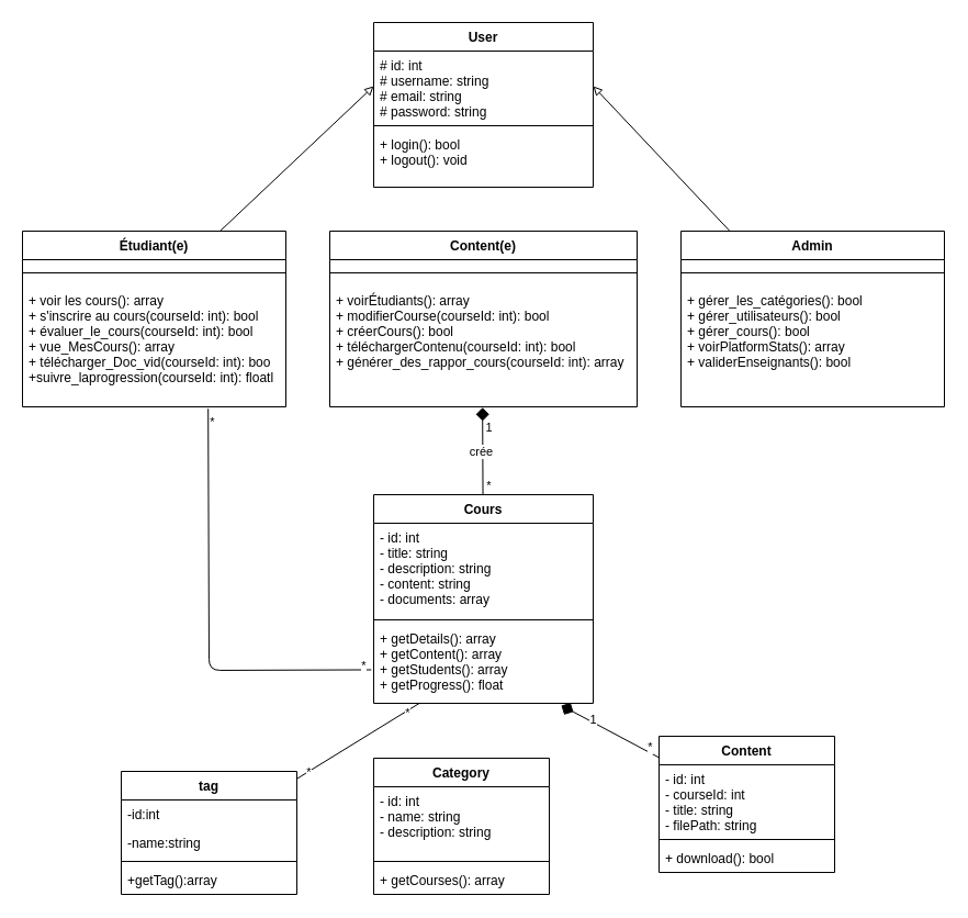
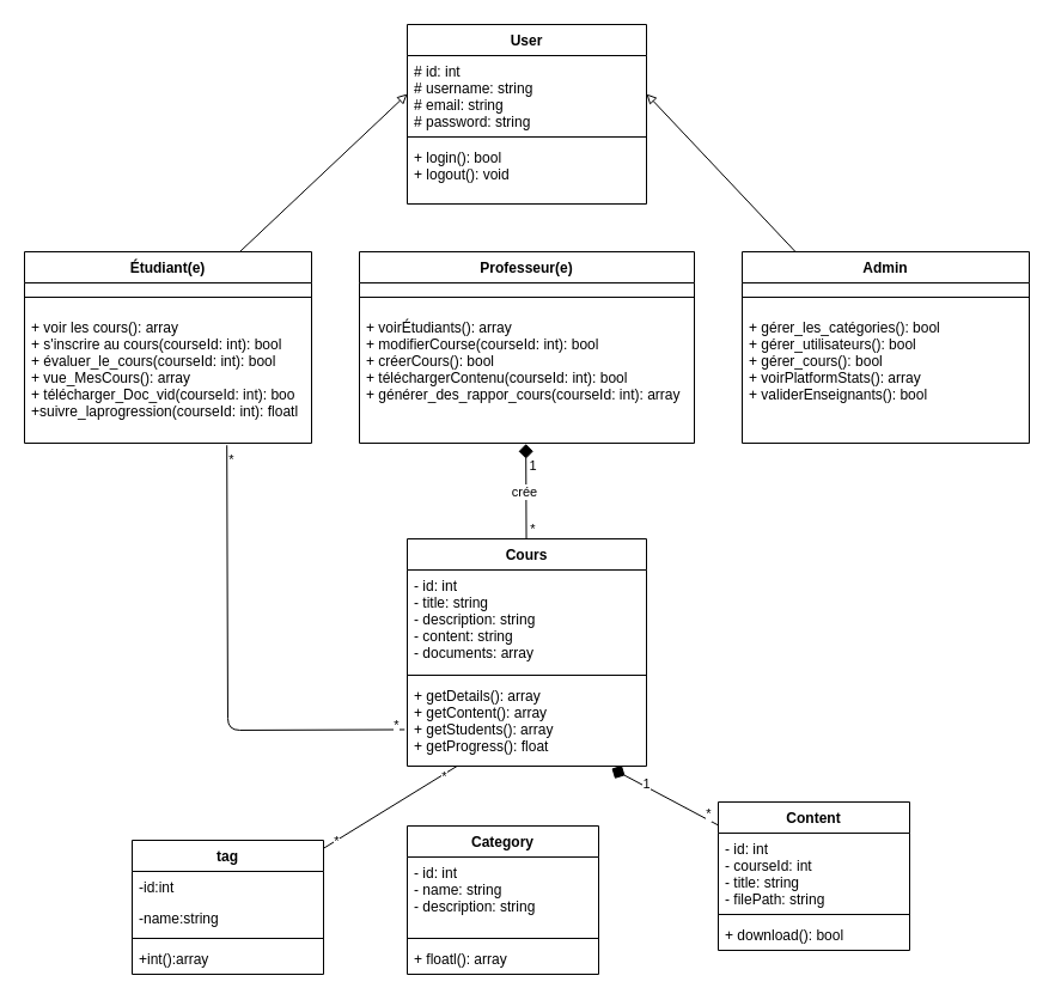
- <mxCell id="9" value="Content(e)" style="swimlane;fontStyle=1;align=center;verticalAlign=top;childLayout=stackLayout;horizontal=1;startSize=26;horizontalStack=0;resizeParent=1;resizeParentMax=0;resizeLast=0;collapsible=1;marginBottom=0;" parent="1" vertex="1"><mxGeometry x="300" y="210" width="280" height="160" as="geometry" /></mxCell>
+ <mxCell id="9" value="Professeur(e)" style="swimlane;fontStyle=1;align=center;verticalAlign=top;childLayout=stackLayout;horizontal=1;startSize=26;horizontalStack=0;resizeParent=1;resizeParentMax=0;resizeLast=0;collapsible=1;marginBottom=0;" parent="1" vertex="1"><mxGeometry x="300" y="210" width="280" height="160" as="geometry" /></mxCell>
- <mxCell id="46" value="+getTag():array" style="text;strokeColor=none;fillColor=none;align=left;verticalAlign=top;spacingLeft=4;spacingRight=4;overflow=hidden;rotatable=0;points=[[0,0.5],[1,0.5]];portConstraint=eastwest;" vertex="1" parent="42"><mxGeometry y="86" width="160" height="26" as="geometry" /></mxCell>
+ <mxCell id="46" value="+int():array" style="text;strokeColor=none;fillColor=none;align=left;verticalAlign=top;spacingLeft=4;spacingRight=4;overflow=hidden;rotatable=0;points=[[0,0.5],[1,0.5]];portConstraint=eastwest;" vertex="1" parent="42"><mxGeometry y="86" width="160" height="26" as="geometry" /></mxCell>
- <mxCell id="35" value="+ getCourses(): array" style="text;strokeColor=none;fillColor=none;align=left;verticalAlign=top;spacingLeft=4;spacingRight=4;overflow=hidden;rotatable=0;points=[[0,0.5],[1,0.5]];portConstraint=eastwest;" parent="32" vertex="1"><mxGeometry y="98" width="160" height="26" as="geometry" /></mxCell>
+ <mxCell id="35" value="+ floatl(): array" style="text;strokeColor=none;fillColor=none;align=left;verticalAlign=top;spacingLeft=4;spacingRight=4;overflow=hidden;rotatable=0;points=[[0,0.5],[1,0.5]];portConstraint=eastwest;" parent="32" vertex="1"><mxGeometry y="98" width="160" height="26" as="geometry" /></mxCell>
